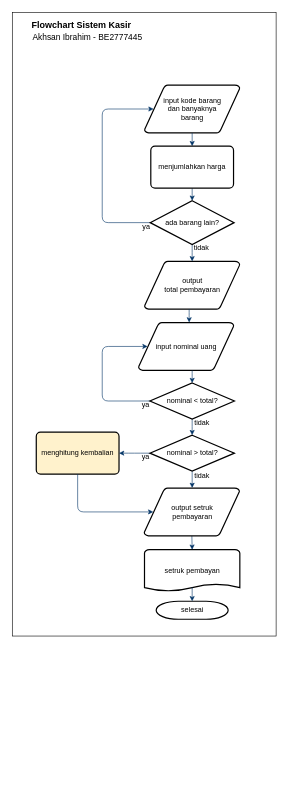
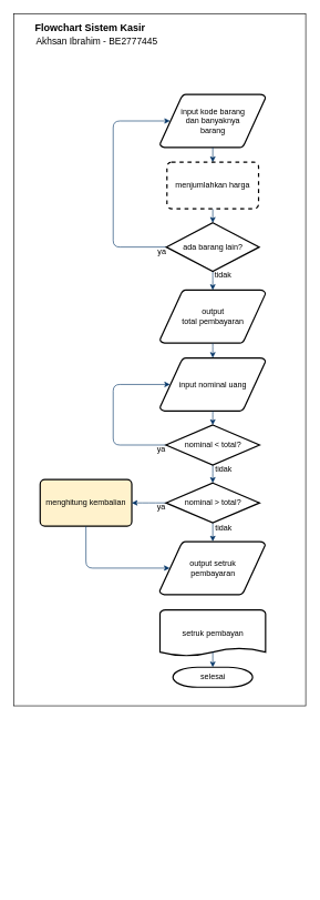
- <mxCell id="15" value="menjumlahkan harga" style="rounded=1;whiteSpace=wrap;html=1;absoluteArcSize=1;arcSize=14;strokeWidth=2;" vertex="1" parent="1"><mxGeometry x="251" y="243" width="138" height="70" as="geometry" /></mxCell>
+ <mxCell id="15" value="menjumlahkan harga" style="rounded=1;whiteSpace=wrap;html=1;absoluteArcSize=1;arcSize=14;strokeWidth=2;dashed=1;" vertex="1" parent="1"><mxGeometry x="251" y="243" width="138" height="70" as="geometry" /></mxCell>
- <mxCell id="8" value="input nominal uang" style="shape=mxgraph.flowchart.data;strokeWidth=2;gradientColor=none;gradientDirection=north;fontStyle=0;html=1;" vertex="1" parent="1"><mxGeometry x="230.5" y="537" width="159" height="80" as="geometry" /></mxCell>
+ <mxCell id="8" value="input nominal uang" style="shape=mxgraph.flowchart.data;strokeWidth=2;gradientColor=none;gradientDirection=north;fontStyle=0;html=1;" vertex="1" parent="1"><mxGeometry x="240.5" y="537" width="159" height="80" as="geometry" /></mxCell>
- <mxCell id="20" value="" style="edgeStyle=elbowEdgeStyle;elbow=horizontal;fontStyle=1;strokeColor=#003366;strokeWidth=1;html=1;exitX=0.5;exitY=1;exitDx=0;exitDy=0;entryX=0.5;entryY=0;entryDx=0;entryDy=0;entryPerimeter=0;exitPerimeter=0;" edge="1" parent="1" source="26" target="11"><mxGeometry x="105.07" y="350" width="100" height="100" as="geometry"><mxPoint x="320" y="940" as="sourcePoint" /><mxPoint x="340" y="950" as="targetPoint" /></mxGeometry></mxCell>
